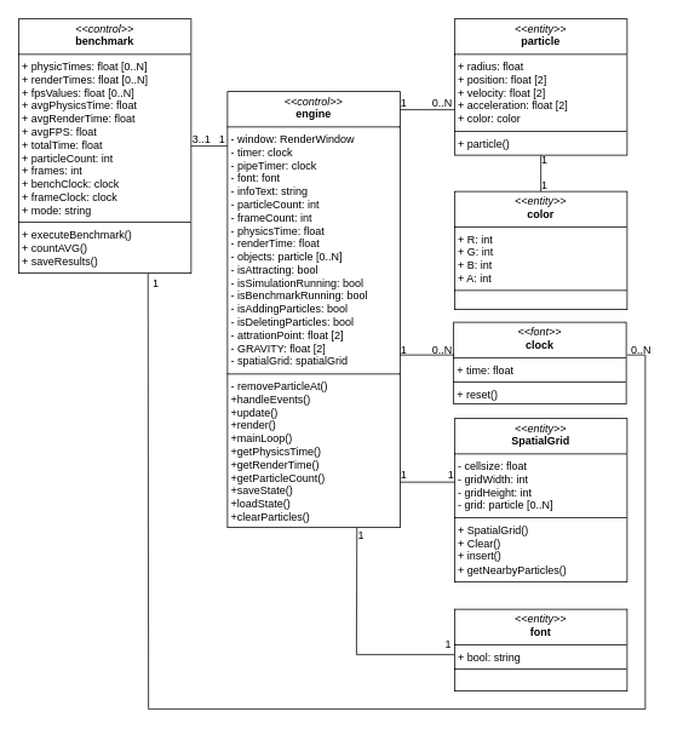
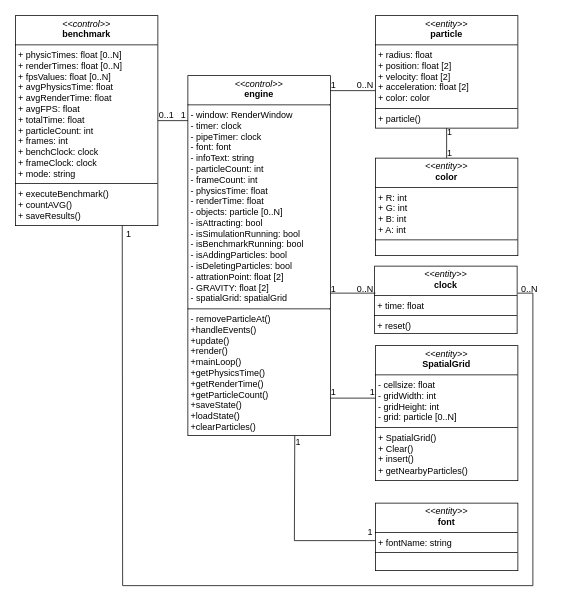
- <mxCell id="17" value="3..1" style="text;html=1;align=center;verticalAlign=middle;resizable=0;points=[];autosize=1;strokeColor=none;fillColor=none;" vertex="1" parent="1"><mxGeometry x="201" y="138" width="40" height="30" as="geometry" /></mxCell>
+ <mxCell id="17" value="0..1" style="text;html=1;align=center;verticalAlign=middle;resizable=0;points=[];autosize=1;strokeColor=none;fillColor=none;" vertex="1" parent="1"><mxGeometry x="201" y="138" width="40" height="30" as="geometry" /></mxCell>
- <mxCell id="5" value="&lt;p style=&quot;margin:0px;margin-top:4px;text-align:center;&quot;&gt;&lt;i&gt;&amp;lt;&amp;lt;font&amp;gt;&amp;gt;&lt;/i&gt;&lt;br&gt;&lt;b&gt;clock&lt;/b&gt;&lt;/p&gt;&lt;hr size=&quot;1&quot; style=&quot;border-style:solid;&quot;&gt;&lt;p style=&quot;margin:0px;margin-left:4px;&quot;&gt;+ time: float&lt;/p&gt;&lt;hr size=&quot;1&quot; style=&quot;border-style:solid;&quot;&gt;&lt;p style=&quot;margin:0px;margin-left:4px;&quot;&gt;+ reset()&lt;/p&gt;" style="verticalAlign=top;align=left;overflow=fill;html=1;whiteSpace=wrap;" vertex="1" parent="1"><mxGeometry x="499" y="354" width="190" height="90" as="geometry" /></mxCell>
+ <mxCell id="5" value="&lt;p style=&quot;margin:0px;margin-top:4px;text-align:center;&quot;&gt;&lt;i&gt;&amp;lt;&amp;lt;entity&amp;gt;&amp;gt;&lt;/i&gt;&lt;br&gt;&lt;b&gt;clock&lt;/b&gt;&lt;/p&gt;&lt;hr size=&quot;1&quot; style=&quot;border-style:solid;&quot;&gt;&lt;p style=&quot;margin:0px;margin-left:4px;&quot;&gt;+ time: float&lt;/p&gt;&lt;hr size=&quot;1&quot; style=&quot;border-style:solid;&quot;&gt;&lt;p style=&quot;margin:0px;margin-left:4px;&quot;&gt;+ reset()&lt;/p&gt;" style="verticalAlign=top;align=left;overflow=fill;html=1;whiteSpace=wrap;" vertex="1" parent="1"><mxGeometry x="499" y="354" width="190" height="90" as="geometry" /></mxCell>
- <mxCell id="8" value="&lt;p style=&quot;margin:0px;margin-top:4px;text-align:center;&quot;&gt;&lt;i&gt;&amp;lt;&amp;lt;entity&amp;gt;&amp;gt;&lt;/i&gt;&lt;br&gt;&lt;b&gt;font&lt;/b&gt;&lt;/p&gt;&lt;hr size=&quot;1&quot; style=&quot;border-style:solid;&quot;&gt;&lt;p style=&quot;margin:0px;margin-left:4px;&quot;&gt;+ bool: string&lt;/p&gt;&lt;hr size=&quot;1&quot; style=&quot;border-style:solid;&quot;&gt;&lt;p style=&quot;margin:0px;margin-left:4px;&quot;&gt;&lt;br&gt;&lt;/p&gt;" style="verticalAlign=top;align=left;overflow=fill;html=1;whiteSpace=wrap;" vertex="1" parent="1"><mxGeometry x="500" y="670" width="190" height="90" as="geometry" /></mxCell>
+ <mxCell id="8" value="&lt;p style=&quot;margin:0px;margin-top:4px;text-align:center;&quot;&gt;&lt;i&gt;&amp;lt;&amp;lt;entity&amp;gt;&amp;gt;&lt;/i&gt;&lt;br&gt;&lt;b&gt;font&lt;/b&gt;&lt;/p&gt;&lt;hr size=&quot;1&quot; style=&quot;border-style:solid;&quot;&gt;&lt;p style=&quot;margin:0px;margin-left:4px;&quot;&gt;+ fontName: string&lt;/p&gt;&lt;hr size=&quot;1&quot; style=&quot;border-style:solid;&quot;&gt;&lt;p style=&quot;margin:0px;margin-left:4px;&quot;&gt;&lt;br&gt;&lt;/p&gt;" style="verticalAlign=top;align=left;overflow=fill;html=1;whiteSpace=wrap;" vertex="1" parent="1"><mxGeometry x="500" y="670" width="190" height="90" as="geometry" /></mxCell>
